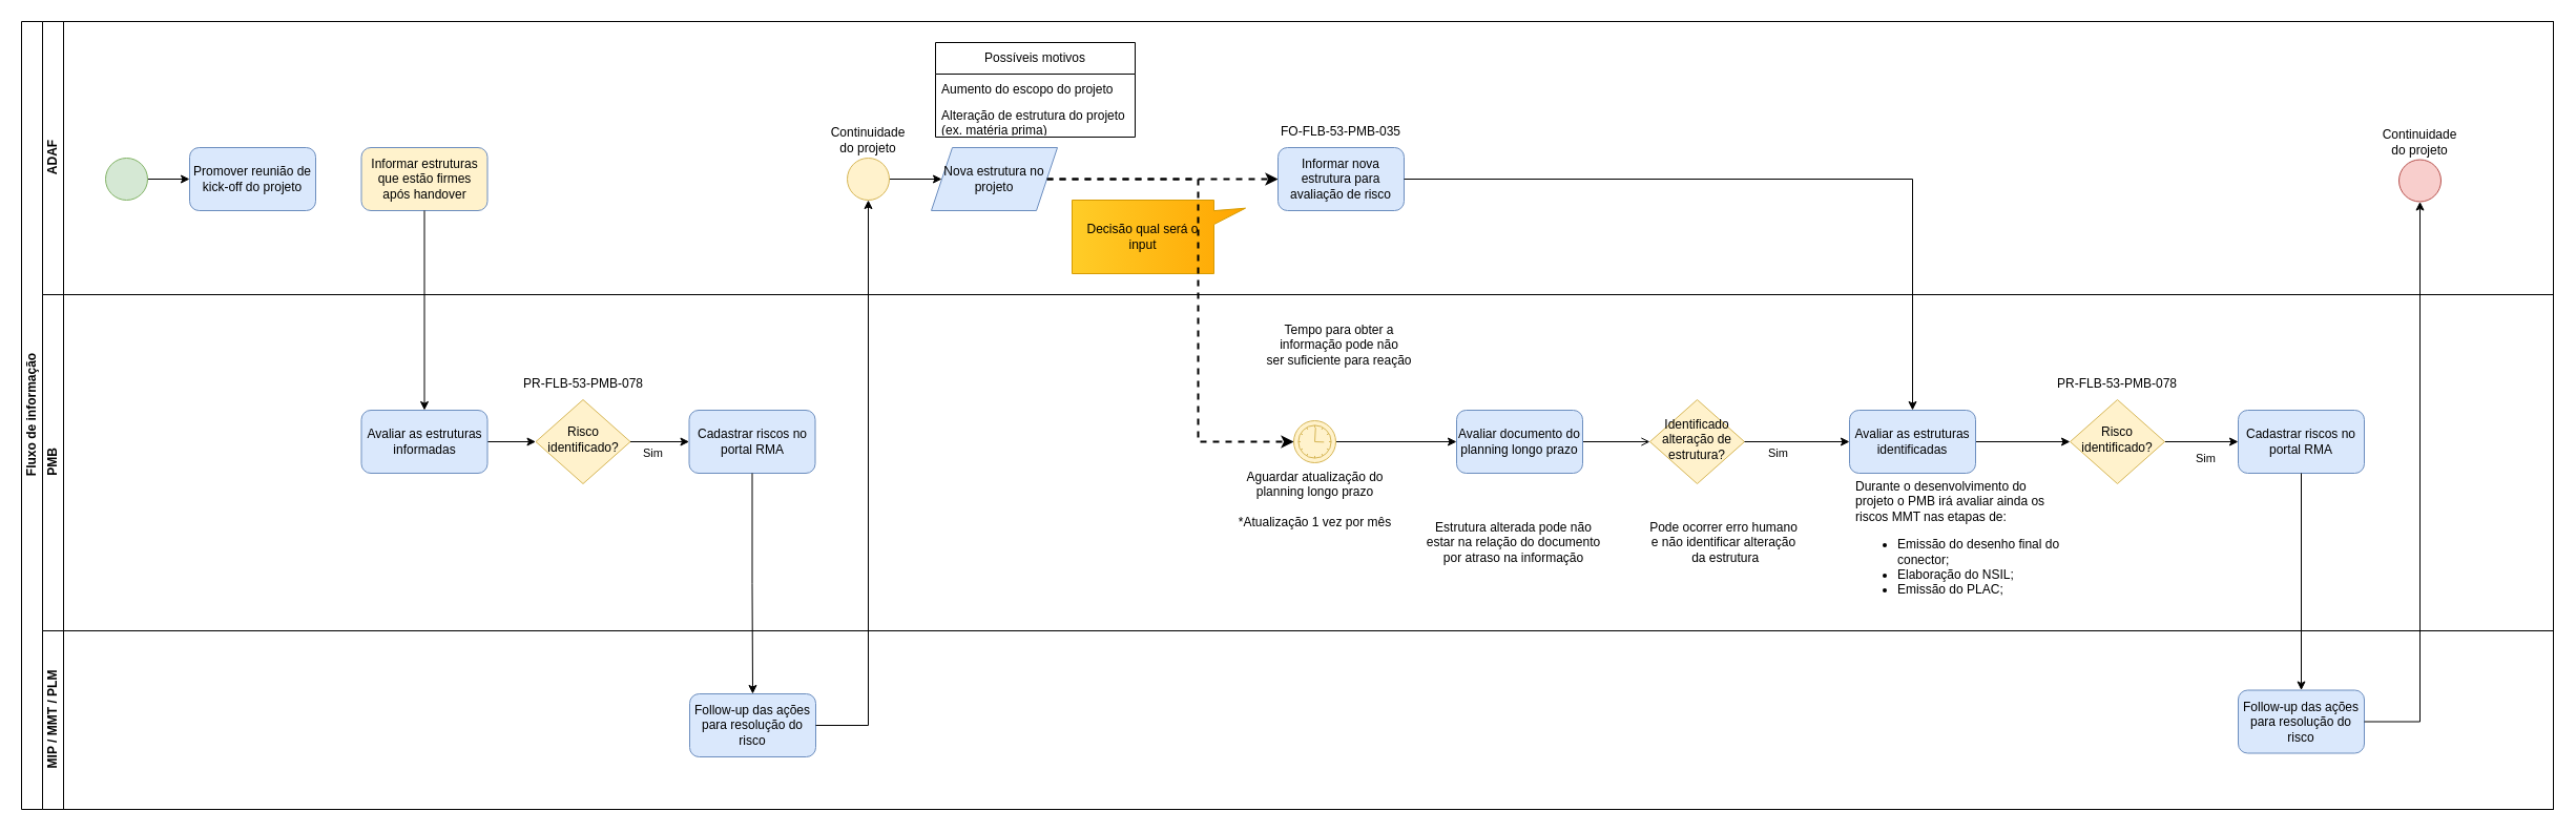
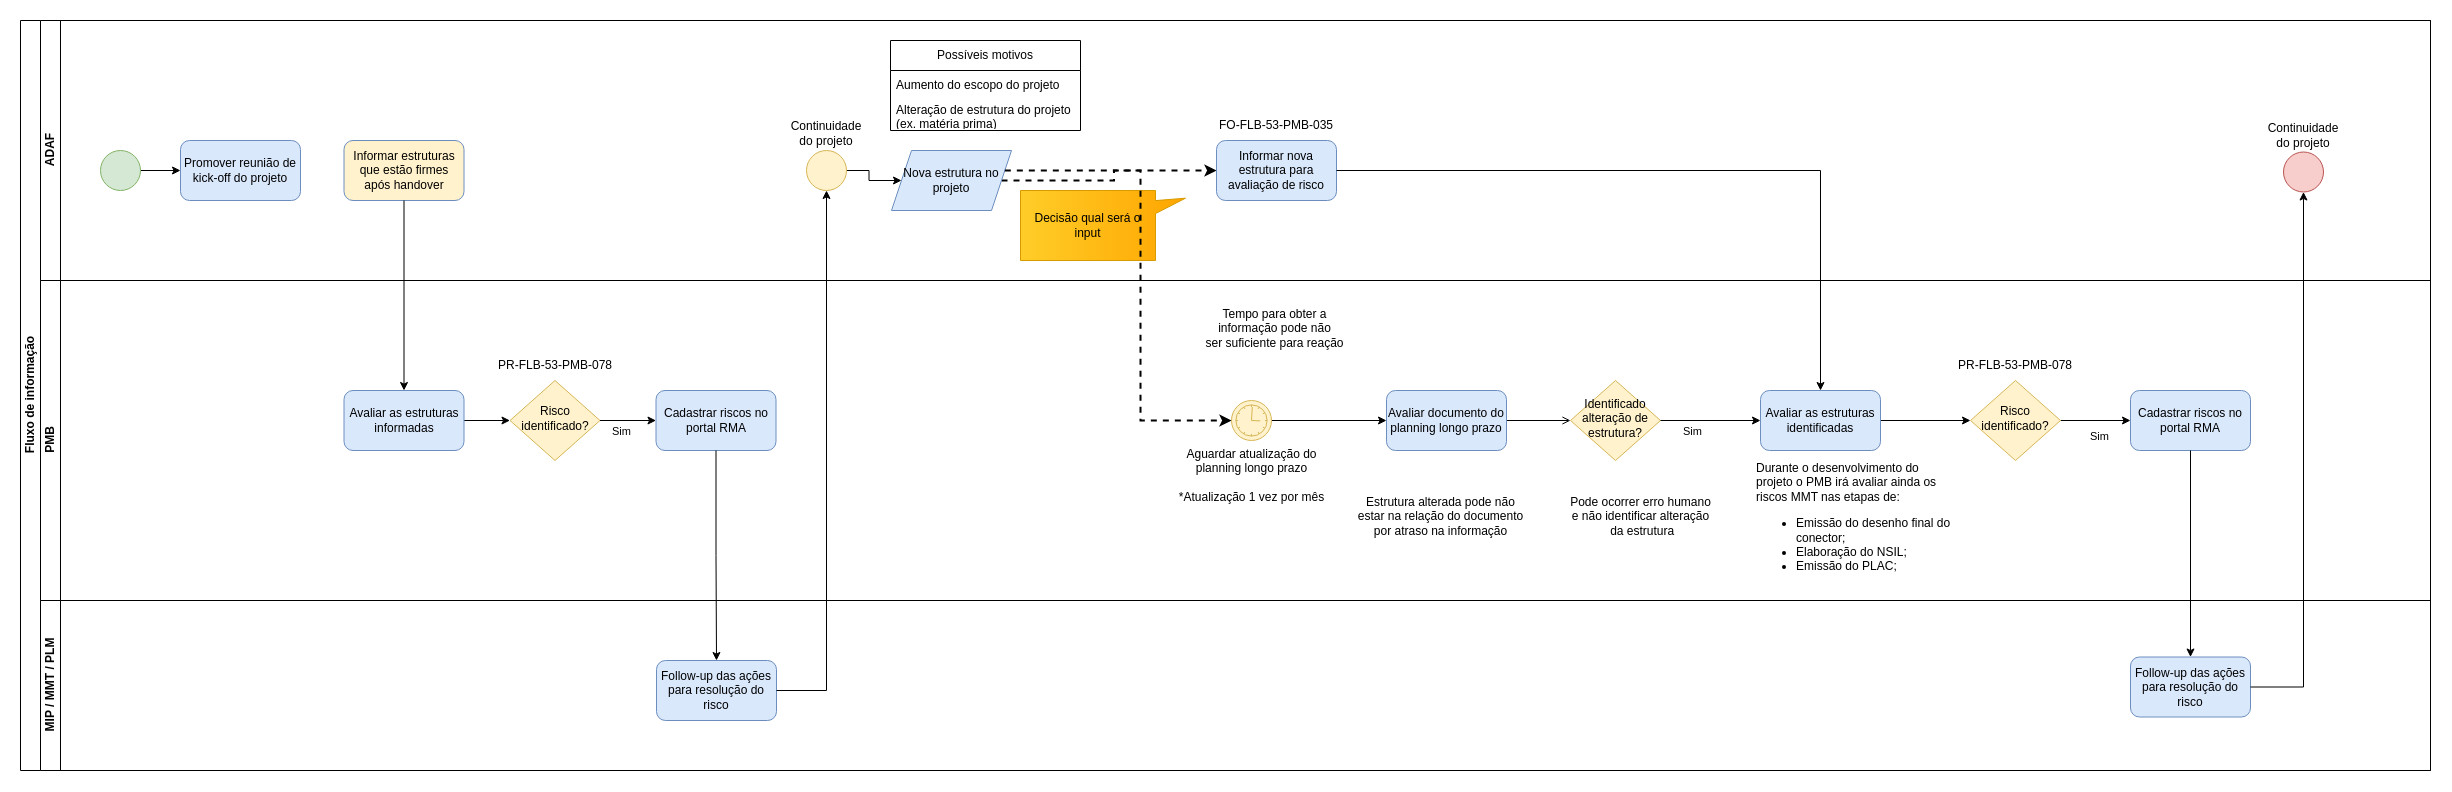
- <mxCell id="11" value="Nova estrutura no projeto" style="shape=parallelogram;perimeter=parallelogramPerimeter;whiteSpace=wrap;html=1;fixedSize=1;fillColor=#dae8fc;strokeColor=#6c8ebf;" vertex="1" parent="3"><mxGeometry x="846" y="120" width="120" height="60" as="geometry" /></mxCell>
+ <mxCell id="11" value="Nova estrutura no projeto" style="shape=parallelogram;perimeter=parallelogramPerimeter;whiteSpace=wrap;html=1;fixedSize=1;fillColor=#dae8fc;strokeColor=#6c8ebf;" vertex="1" parent="3"><mxGeometry x="851" y="130" width="120" height="60" as="geometry" /></mxCell>
- <mxCell id="41" value="Durante o desenvolvimento do projeto o PMB irá avaliar ainda os riscos MMT nas etapas de:&lt;br&gt;&lt;ul&gt;&lt;li&gt;&lt;span style=&quot;background-color: initial;&quot;&gt;Emissão do desenho final do conector;&lt;/span&gt;&lt;/li&gt;&lt;li&gt;Elaboração do NSIL;&lt;/li&gt;&lt;li&gt;Emissão do PLAC;&lt;/li&gt;&lt;/ul&gt;" style="text;strokeColor=none;fillColor=none;align=left;verticalAlign=middle;spacingLeft=4;spacingRight=4;overflow=hidden;points=[[0,0.5],[1,0.5]];portConstraint=eastwest;rotatable=0;whiteSpace=wrap;html=1;" vertex="1" parent="19"><mxGeometry x="1720" y="173.5" width="210" height="125" as="geometry" /></mxCell>
+ <mxCell id="41" value="Durante o desenvolvimento do projeto o PMB irá avaliar ainda os riscos MMT nas etapas de:&lt;br&gt;&lt;ul&gt;&lt;li&gt;&lt;span style=&quot;background-color: initial;&quot;&gt;Emissão do desenho final do conector;&lt;/span&gt;&lt;/li&gt;&lt;li&gt;Elaboração do NSIL;&lt;/li&gt;&lt;li&gt;Emissão do PLAC;&lt;/li&gt;&lt;/ul&gt;" style="text;strokeColor=none;fillColor=none;align=left;verticalAlign=middle;spacingLeft=4;spacingRight=4;overflow=hidden;points=[[0,0.5],[1,0.5]];portConstraint=eastwest;rotatable=0;whiteSpace=wrap;html=1;" vertex="1" parent="19"><mxGeometry x="1710" y="178.5" width="210" height="125" as="geometry" /></mxCell>
